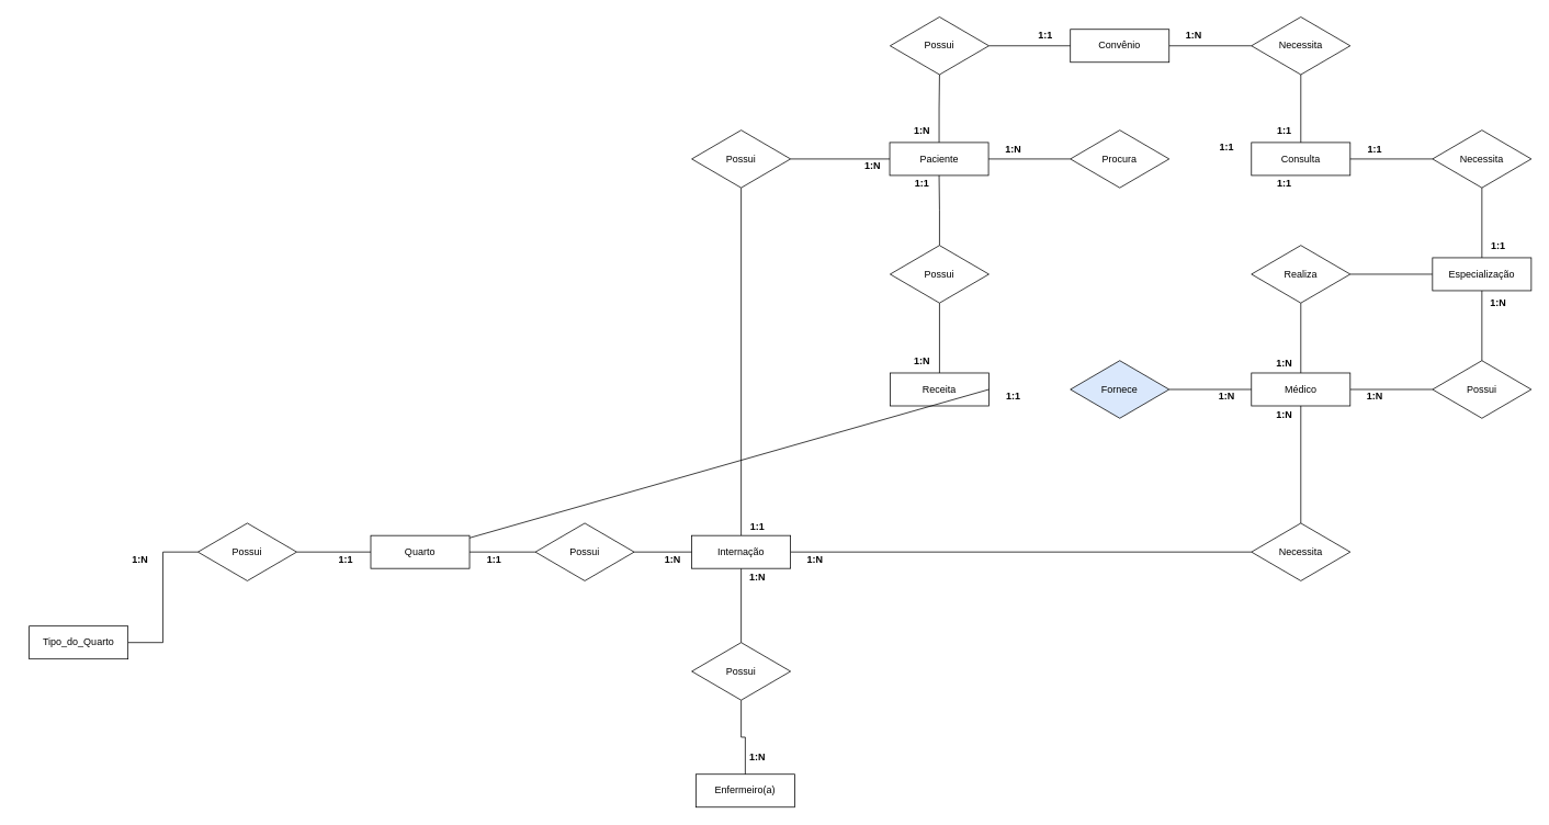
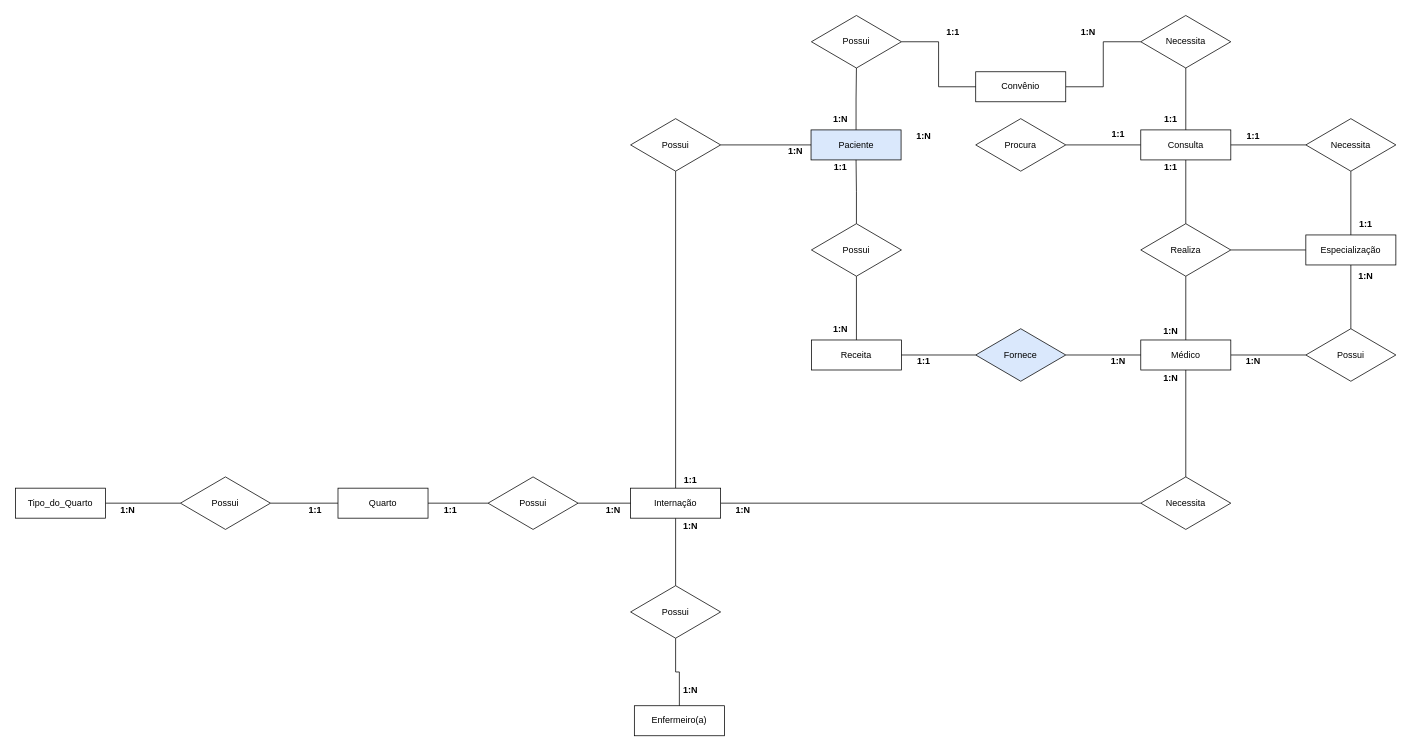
- <mxCell id="11" value="Convênio" style="rounded=0;whiteSpace=wrap;html=1;" vertex="1" parent="1"><mxGeometry x="1300" y="35" width="120" height="40" as="geometry" /></mxCell>
+ <mxCell id="11" value="Convênio" style="rounded=0;whiteSpace=wrap;html=1;" vertex="1" parent="1"><mxGeometry x="1300" y="95" width="120" height="40" as="geometry" /></mxCell>
- <mxCell id="9" value="Paciente" style="rounded=0;whiteSpace=wrap;html=1;" vertex="1" parent="1"><mxGeometry x="1080.5" y="172.5" width="120" height="40" as="geometry" /></mxCell>
+ <mxCell id="9" value="Paciente" style="rounded=0;whiteSpace=wrap;html=1;fillColor=#dae8fc;" vertex="1" parent="1"><mxGeometry x="1080.5" y="172.5" width="120" height="40" as="geometry" /></mxCell>
- <mxCell id="16" style="edgeStyle=orthogonalEdgeStyle;rounded=0;orthogonalLoop=1;jettySize=auto;html=1;exitX=0;exitY=0.5;exitDx=0;exitDy=0;entryX=1;entryY=0.5;entryDx=0;entryDy=0;endArrow=none;endFill=0;" edge="1" parent="1" source="17" target="9"><mxGeometry relative="1" as="geometry" /></mxCell>
+ <mxCell id="2" style="edgeStyle=orthogonalEdgeStyle;rounded=0;orthogonalLoop=1;jettySize=auto;html=1;exitX=0;exitY=0.5;exitDx=0;exitDy=0;entryX=1;entryY=0.5;entryDx=0;entryDy=0;endArrow=none;endFill=0;" edge="1" parent="1" source="4" target="17"><mxGeometry relative="1" as="geometry" /></mxCell>
+ <mxCell id="3" style="edgeStyle=orthogonalEdgeStyle;rounded=0;orthogonalLoop=1;jettySize=auto;html=1;exitX=0.5;exitY=1;exitDx=0;exitDy=0;entryX=0.5;entryY=0;entryDx=0;entryDy=0;endArrow=none;endFill=0;" edge="1" parent="1" source="4" target="7"><mxGeometry relative="1" as="geometry" /></mxCell>
- <mxCell id="31" value="" style="endArrow=none;html=1;rounded=0;exitX=1;exitY=0.5;exitDx=0;exitDy=0;" edge="1" parent="1" source="15" target="62"><mxGeometry width="50" height="50" relative="1" as="geometry"><mxPoint x="1115.5" y="690" as="sourcePoint" /><mxPoint x="1165.5" y="640" as="targetPoint" /></mxGeometry></mxCell>
+ <mxCell id="31" value="" style="endArrow=none;html=1;rounded=0;exitX=1;exitY=0.5;exitDx=0;exitDy=0;entryX=0;entryY=0.5;entryDx=0;entryDy=0;" edge="1" parent="1" source="15" target="25"><mxGeometry width="50" height="50" relative="1" as="geometry"><mxPoint x="1115.5" y="690" as="sourcePoint" /><mxPoint x="1165.5" y="640" as="targetPoint" /></mxGeometry></mxCell>
- <mxCell id="65" value="Tipo_do_Quarto" style="rounded=0;whiteSpace=wrap;html=1;" vertex="1" parent="1"><mxGeometry x="35" y="760" width="120" height="40" as="geometry" /></mxCell>
+ <mxCell id="65" value="Tipo_do_Quarto" style="rounded=0;whiteSpace=wrap;html=1;" vertex="1" parent="1"><mxGeometry x="20" y="650" width="120" height="40" as="geometry" /></mxCell>
